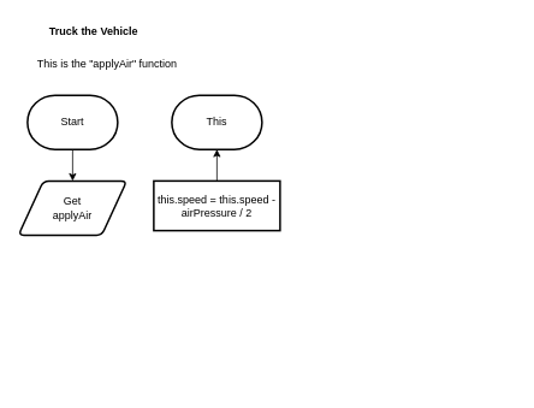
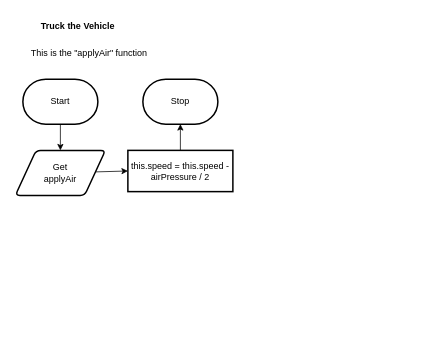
- <mxCell id="13" value="This" style="strokeWidth=2;html=1;shape=mxgraph.flowchart.terminator;whiteSpace=wrap;" vertex="1" parent="1"><mxGeometry x="190" y="105" width="100" height="60" as="geometry" /></mxCell>
+ <mxCell id="13" value="Stop" style="strokeWidth=2;html=1;shape=mxgraph.flowchart.terminator;whiteSpace=wrap;" vertex="1" parent="1"><mxGeometry x="190" y="105" width="100" height="60" as="geometry" /></mxCell>
+ <mxCell id="8" style="edgeStyle=none;html=1;entryX=0;entryY=0.5;entryDx=0;entryDy=0;fontSize=12;" parent="1" source="9" target="11" edge="1"><mxGeometry relative="1" as="geometry" /></mxCell>
